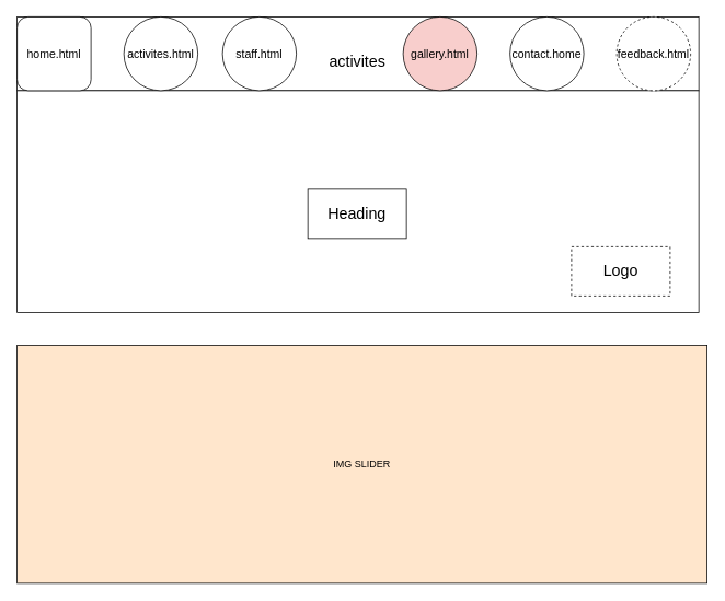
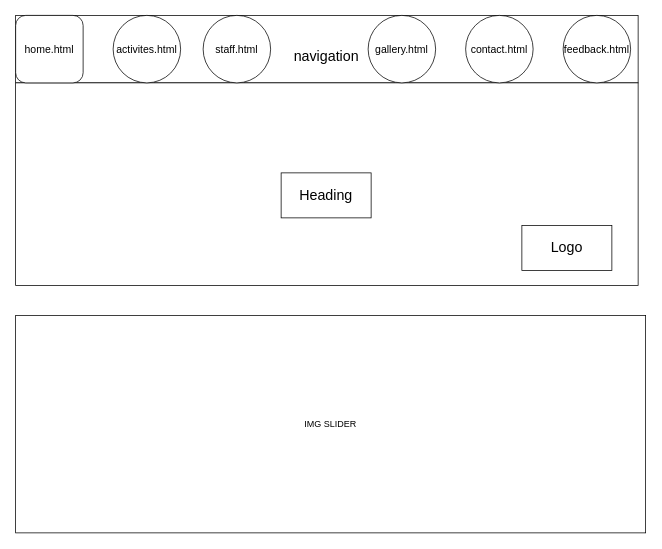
- <mxCell id="10" value="&lt;font style=&quot;font-size: 14px&quot;&gt;gallery.html&lt;/font&gt;" style="ellipse;whiteSpace=wrap;html=1;aspect=fixed;fontSize=19;fillColor=#f8cecc;" parent="1" vertex="1"><mxGeometry x="490" y="20" width="90" height="90" as="geometry" /></mxCell>
+ <mxCell id="10" value="&lt;font style=&quot;font-size: 14px&quot;&gt;gallery.html&lt;/font&gt;" style="ellipse;whiteSpace=wrap;html=1;aspect=fixed;fontSize=19;" parent="1" vertex="1"><mxGeometry x="490" y="20" width="90" height="90" as="geometry" /></mxCell>
- <mxCell id="11" value="&lt;font style=&quot;font-size: 14px&quot;&gt;contact.home&lt;/font&gt;" style="ellipse;whiteSpace=wrap;html=1;aspect=fixed;fontSize=19;" parent="1" vertex="1"><mxGeometry x="620" y="20" width="90" height="90" as="geometry" /></mxCell>
+ <mxCell id="11" value="&lt;font style=&quot;font-size: 14px&quot;&gt;contact.html&lt;/font&gt;" style="ellipse;whiteSpace=wrap;html=1;aspect=fixed;fontSize=19;" parent="1" vertex="1"><mxGeometry x="620" y="20" width="90" height="90" as="geometry" /></mxCell>
- <mxCell id="12" value="&lt;font style=&quot;font-size: 14px&quot;&gt;feedback.html&lt;/font&gt;" style="ellipse;whiteSpace=wrap;html=1;aspect=fixed;fontSize=19;dashed=1;" parent="1" vertex="1"><mxGeometry x="750" y="20" width="90" height="90" as="geometry" /></mxCell>
+ <mxCell id="12" value="&lt;font style=&quot;font-size: 14px&quot;&gt;feedback.html&lt;/font&gt;" style="ellipse;whiteSpace=wrap;html=1;aspect=fixed;fontSize=19;" parent="1" vertex="1"><mxGeometry x="750" y="20" width="90" height="90" as="geometry" /></mxCell>
- <mxCell id="7" value="activites" style="text;html=1;resizable=0;autosize=1;align=center;verticalAlign=middle;points=[];fillColor=none;strokeColor=none;rounded=0;fontSize=19;" parent="1" vertex="1"><mxGeometry x="383.5" y="60" width="100" height="30" as="geometry" /></mxCell>
+ <mxCell id="7" value="navigation" style="text;html=1;resizable=0;autosize=1;align=center;verticalAlign=middle;points=[];fillColor=none;strokeColor=none;rounded=0;fontSize=19;" parent="1" vertex="1"><mxGeometry x="383.5" y="60" width="100" height="30" as="geometry" /></mxCell>
- <mxCell id="5" value="Logo" style="rounded=0;whiteSpace=wrap;html=1;fontSize=19;dashed=1;" parent="1" vertex="1"><mxGeometry x="695" y="300" width="120" height="60" as="geometry" /></mxCell>
+ <mxCell id="5" value="Logo" style="rounded=0;whiteSpace=wrap;html=1;fontSize=19;" parent="1" vertex="1"><mxGeometry x="695" y="300" width="120" height="60" as="geometry" /></mxCell>
- <mxCell id="13" value="IMG SLIDER" style="rounded=0;whiteSpace=wrap;html=1;fillColor=#ffe6cc;" parent="1" vertex="1"><mxGeometry x="20" y="420" width="840" height="290" as="geometry" /></mxCell>
+ <mxCell id="13" value="IMG SLIDER" style="rounded=0;whiteSpace=wrap;html=1;" parent="1" vertex="1"><mxGeometry x="20" y="420" width="840" height="290" as="geometry" /></mxCell>
